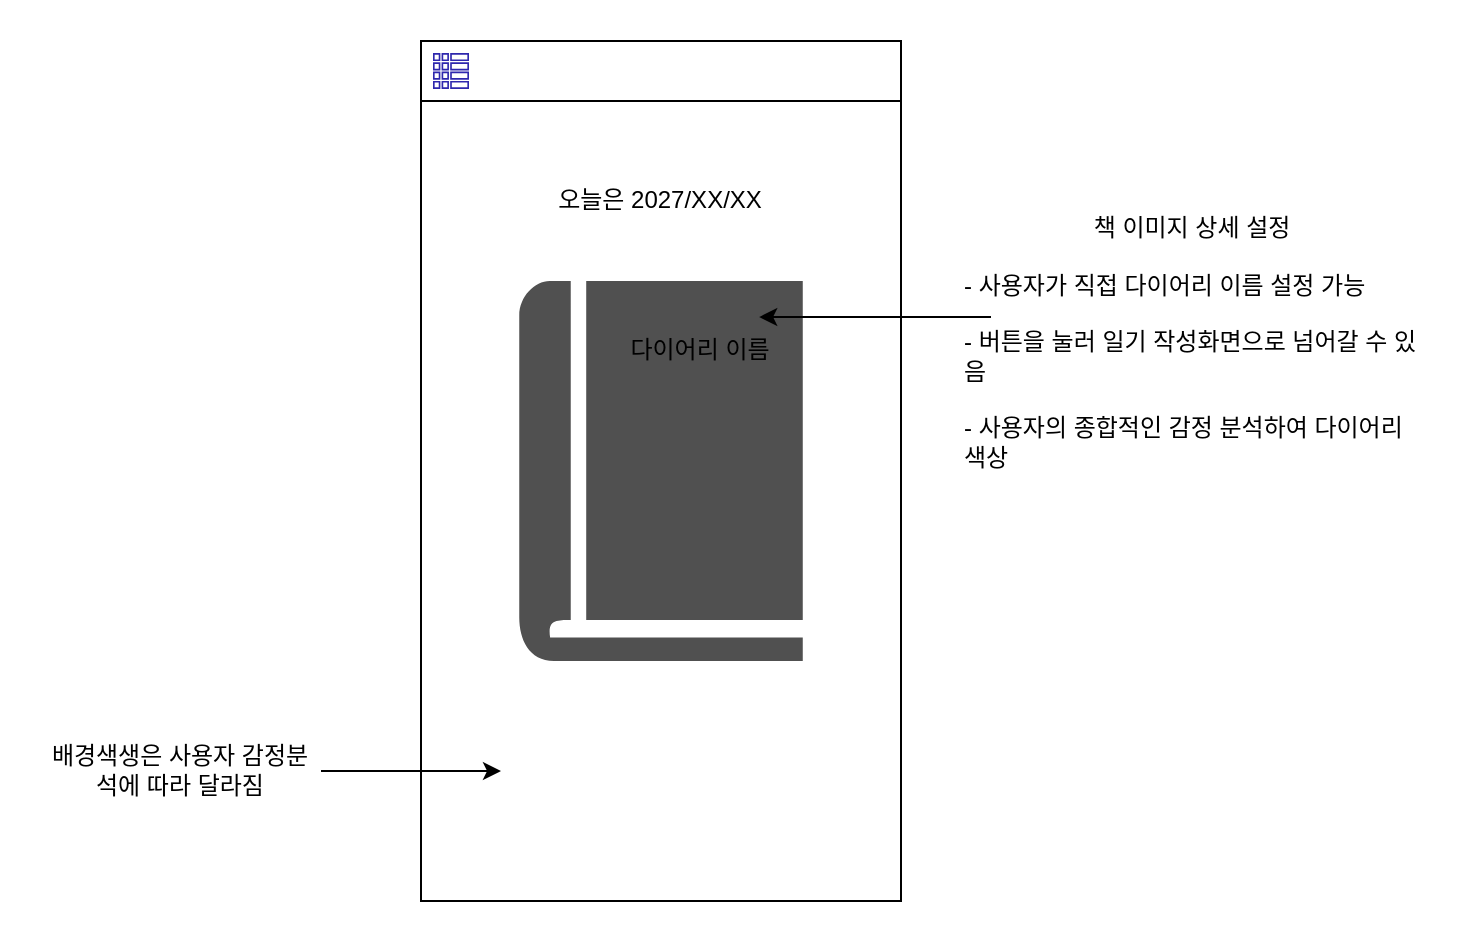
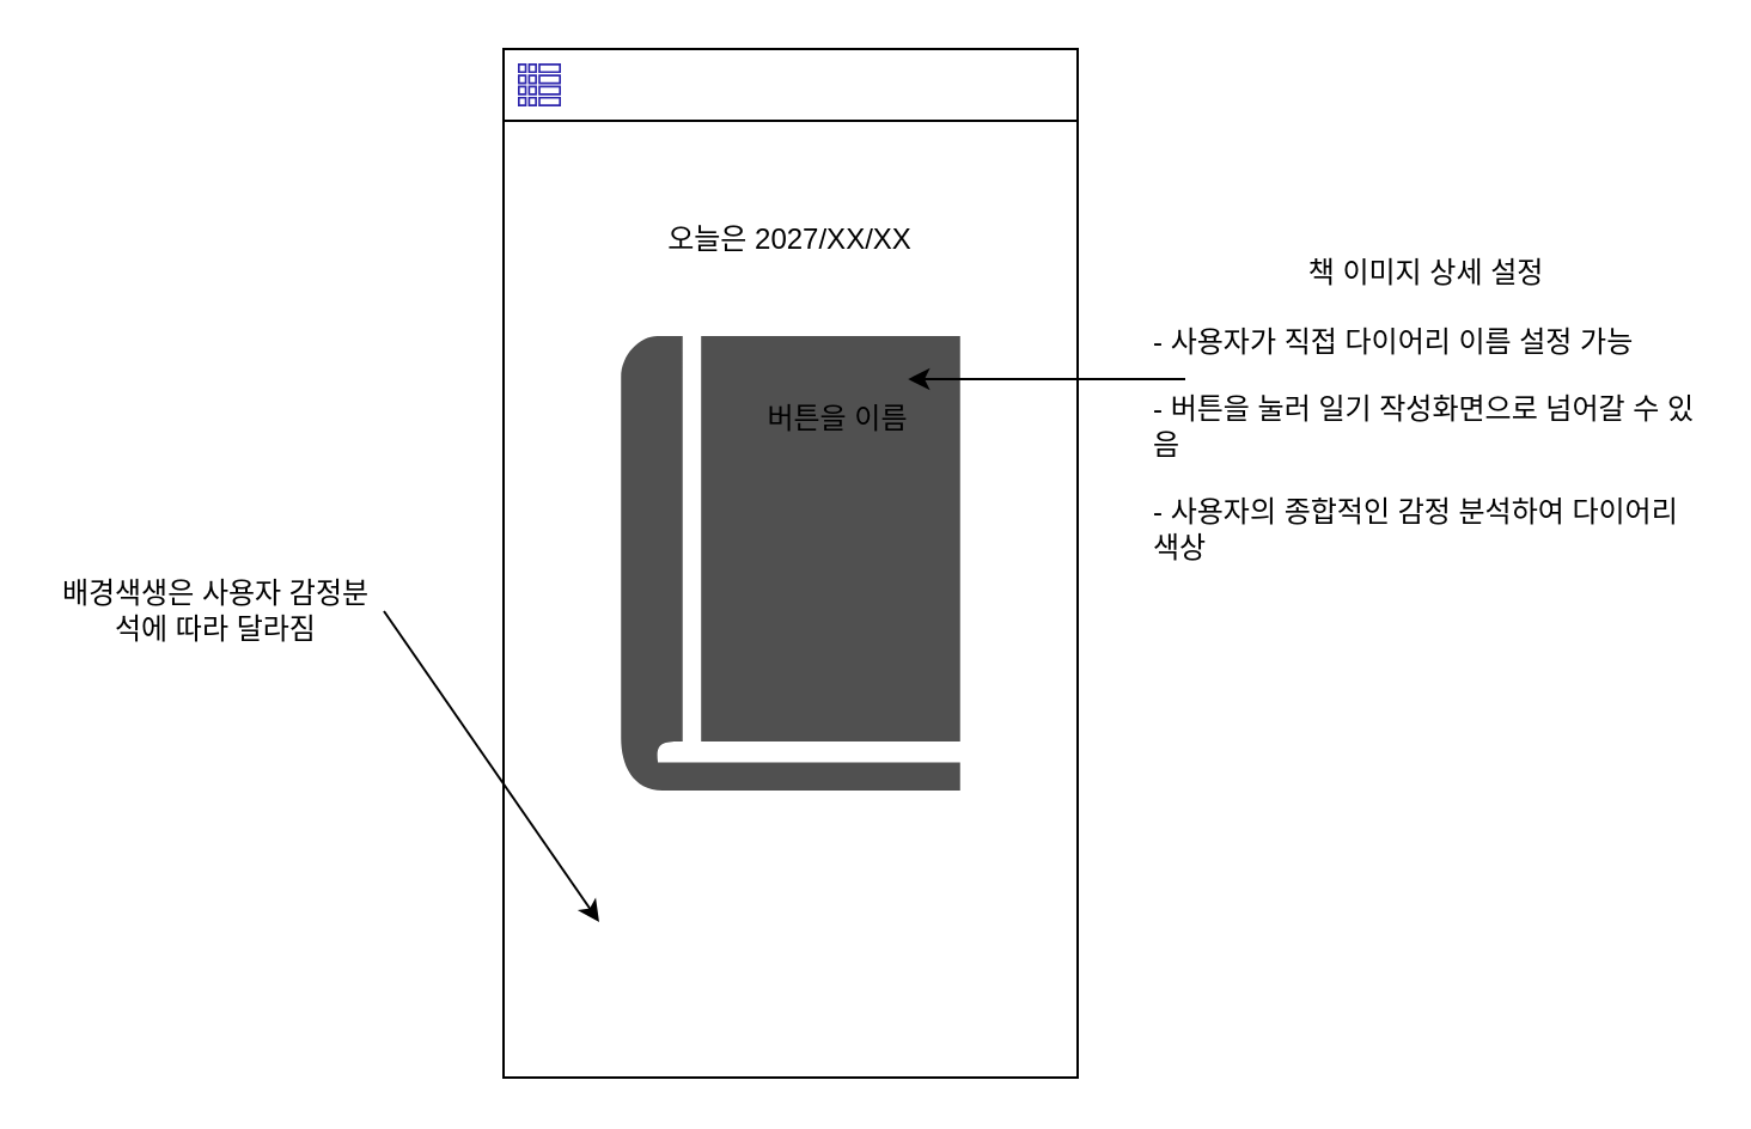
- <mxCell id="9" value="다이어리 이름" style="text;html=1;strokeColor=none;fillColor=none;align=center;verticalAlign=middle;whiteSpace=wrap;rounded=0;" parent="1" vertex="1"><mxGeometry x="306" y="160" width="88" height="30" as="geometry" /></mxCell>
+ <mxCell id="9" value="버튼을 이름" style="text;html=1;strokeColor=none;fillColor=none;align=center;verticalAlign=middle;whiteSpace=wrap;rounded=0;" parent="1" vertex="1"><mxGeometry x="306" y="160" width="88" height="30" as="geometry" /></mxCell>
- <mxCell id="11" value="배경색생은 사용자 감정분석에 따라 달라짐" style="text;html=1;strokeColor=none;fillColor=none;align=center;verticalAlign=middle;whiteSpace=wrap;rounded=0;" parent="1" vertex="1"><mxGeometry x="20" y="370" width="140" height="30" as="geometry" /></mxCell>
+ <mxCell id="11" value="배경색생은 사용자 감정분석에 따라 달라짐" style="text;html=1;strokeColor=none;fillColor=none;align=center;verticalAlign=middle;whiteSpace=wrap;rounded=0;" parent="1" vertex="1"><mxGeometry x="20" y="240" width="140" height="30" as="geometry" /></mxCell>
